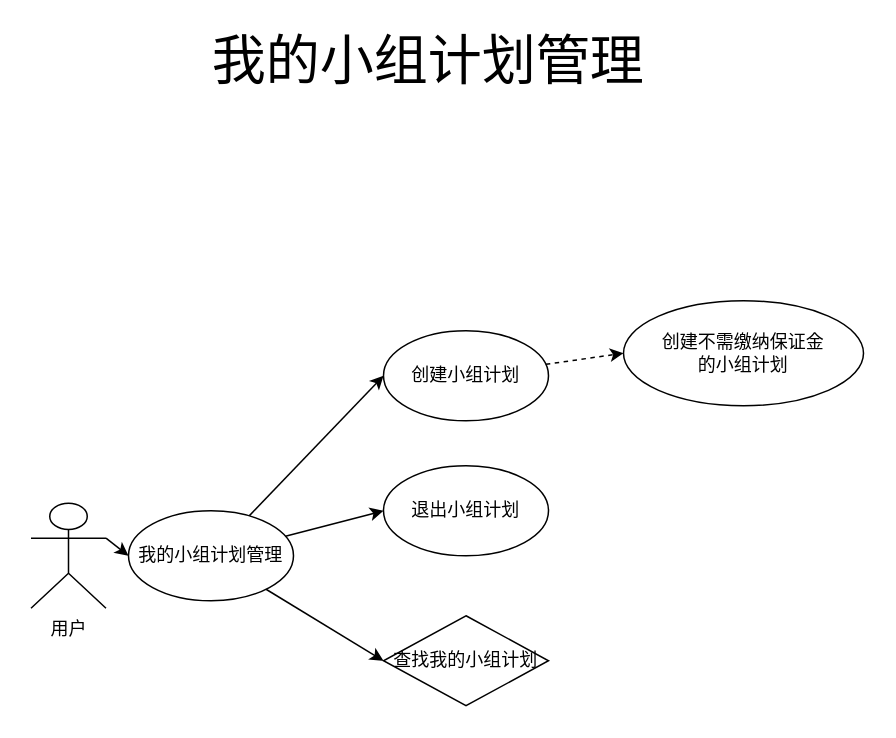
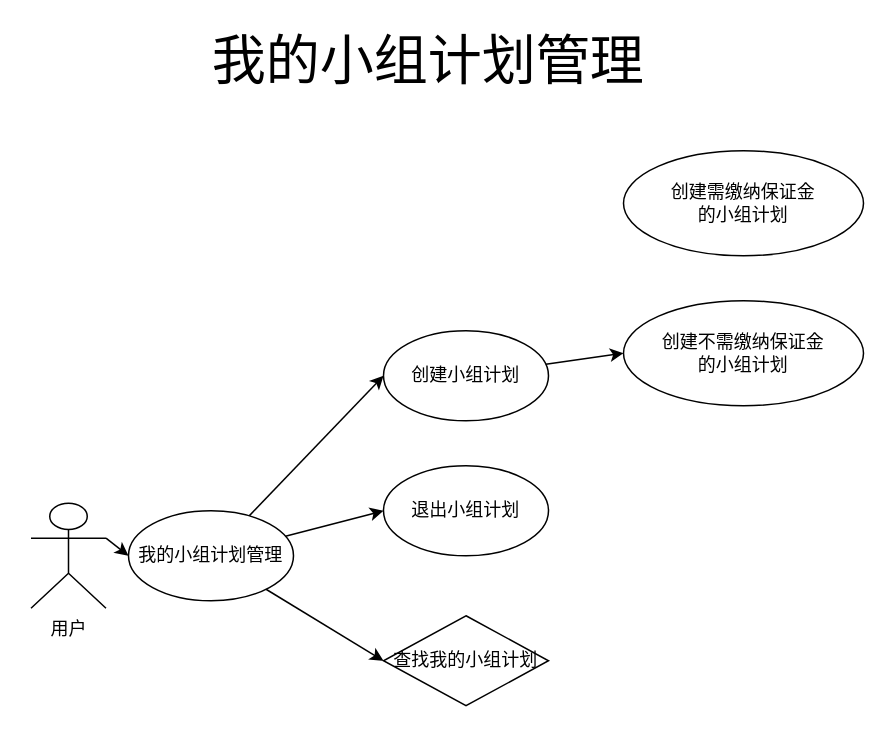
+ <mxCell id="11" value="创建需缴纳保证金&lt;br&gt;的小组计划" style="ellipse;whiteSpace=wrap;html=1;" vertex="1" parent="1"><mxGeometry x="415" y="100" width="160" height="70" as="geometry" /></mxCell>
- <mxCell id="8" style="edgeStyle=none;rounded=0;orthogonalLoop=1;jettySize=auto;html=1;entryX=0;entryY=0.5;entryDx=0;entryDy=0;dashed=1;" edge="1" parent="1" source="9" target="12"><mxGeometry relative="1" as="geometry" /></mxCell>
+ <mxCell id="8" style="edgeStyle=none;rounded=0;orthogonalLoop=1;jettySize=auto;html=1;entryX=0;entryY=0.5;entryDx=0;entryDy=0;" edge="1" parent="1" source="9" target="12"><mxGeometry relative="1" as="geometry" /></mxCell>
